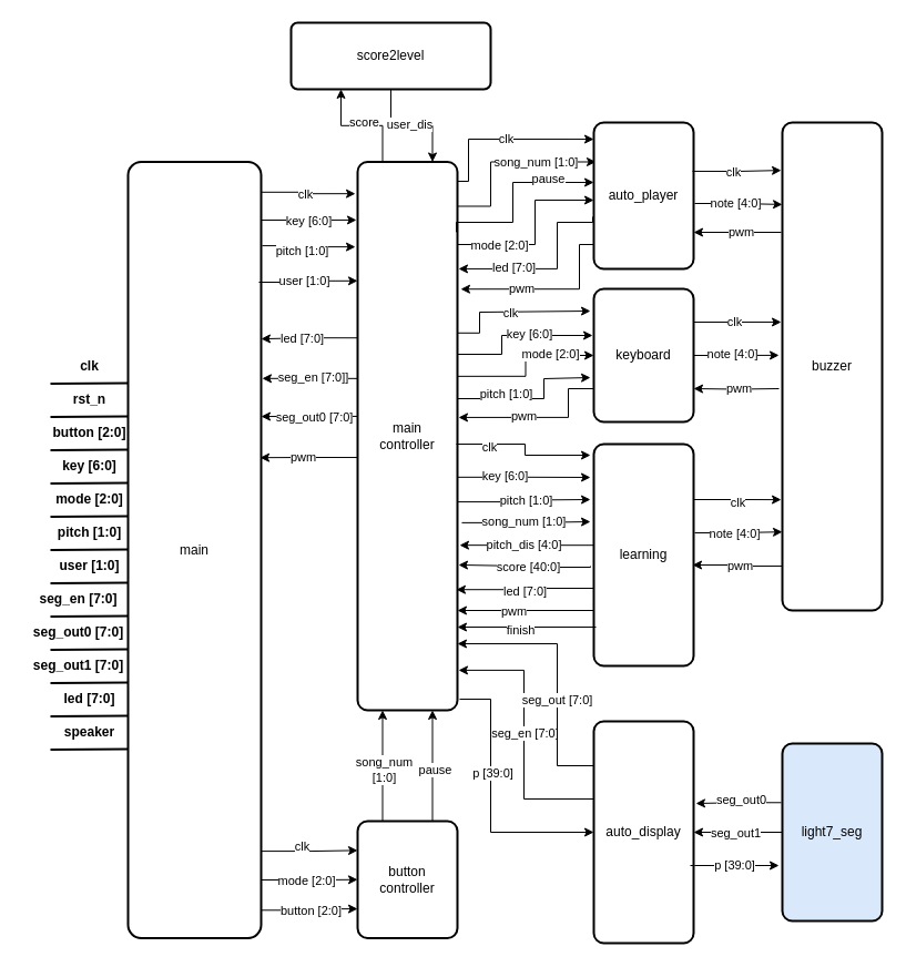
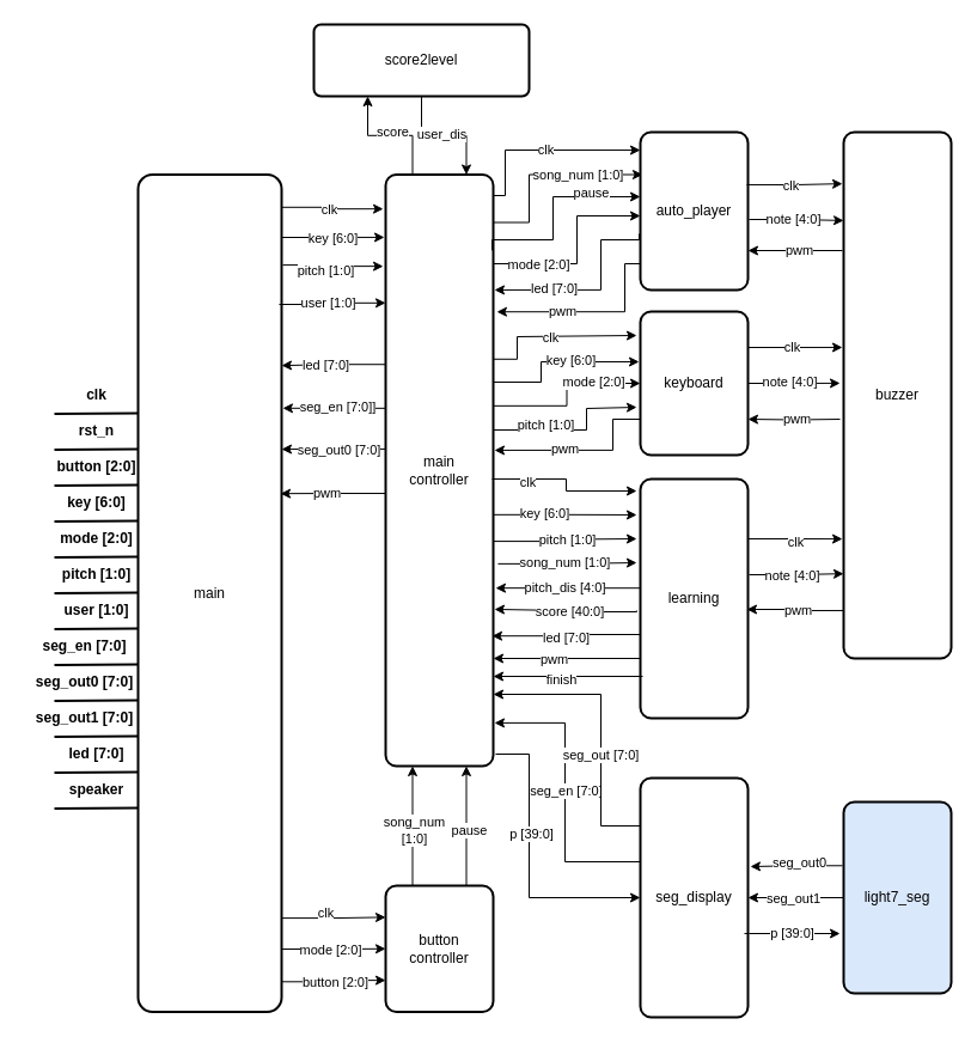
- <mxCell id="62" value="auto_display" style="rounded=1;arcSize=10;whiteSpace=wrap;html=1;align=center;direction=south;strokeWidth=2;" vertex="1" parent="1"><mxGeometry x="535" y="650" width="90" height="200" as="geometry" /></mxCell>
+ <mxCell id="62" value="seg_display" style="rounded=1;arcSize=10;whiteSpace=wrap;html=1;align=center;direction=south;strokeWidth=2;" vertex="1" parent="1"><mxGeometry x="535" y="650" width="90" height="200" as="geometry" /></mxCell>
